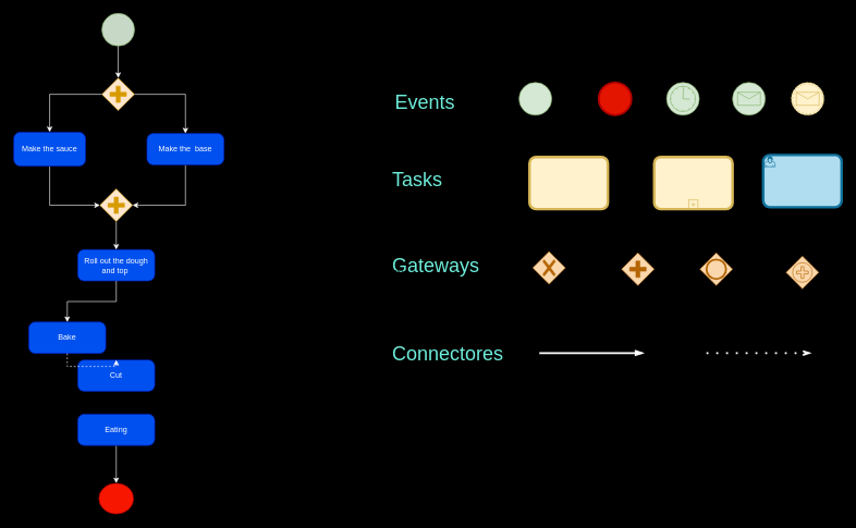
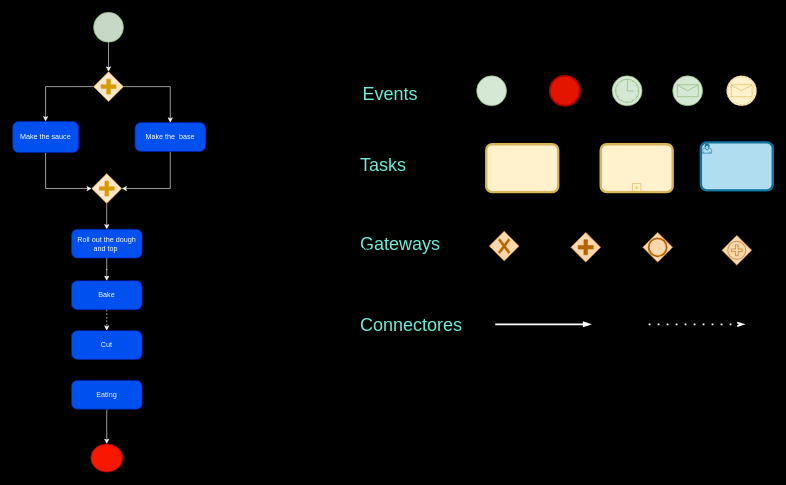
- <mxCell id="14" value="Bake" style="points=[[0.25,0,0],[0.5,0,0],[0.75,0,0],[1,0.25,0],[1,0.5,0],[1,0.75,0],[0.75,1,0],[0.5,1,0],[0.25,1,0],[0,0.75,0],[0,0.5,0],[0,0.25,0]];shape=mxgraph.bpmn.task;whiteSpace=wrap;rectStyle=rounded;size=10;html=1;container=1;expand=0;collapsible=0;taskMarker=abstract;fillColor=#0050ef;strokeColor=#001DBC;fontColor=#ffffff;" vertex="1" parent="1"><mxGeometry x="43" y="493" width="118" height="48" as="geometry" /></mxCell>
+ <mxCell id="14" value="Bake" style="points=[[0.25,0,0],[0.5,0,0],[0.75,0,0],[1,0.25,0],[1,0.5,0],[1,0.75,0],[0.75,1,0],[0.5,1,0],[0.25,1,0],[0,0.75,0],[0,0.5,0],[0,0.25,0]];shape=mxgraph.bpmn.task;whiteSpace=wrap;rectStyle=rounded;size=10;html=1;container=1;expand=0;collapsible=0;taskMarker=abstract;fillColor=#0050ef;strokeColor=#001DBC;fontColor=#ffffff;" vertex="1" parent="1"><mxGeometry x="118" y="468" width="118" height="48" as="geometry" /></mxCell>
